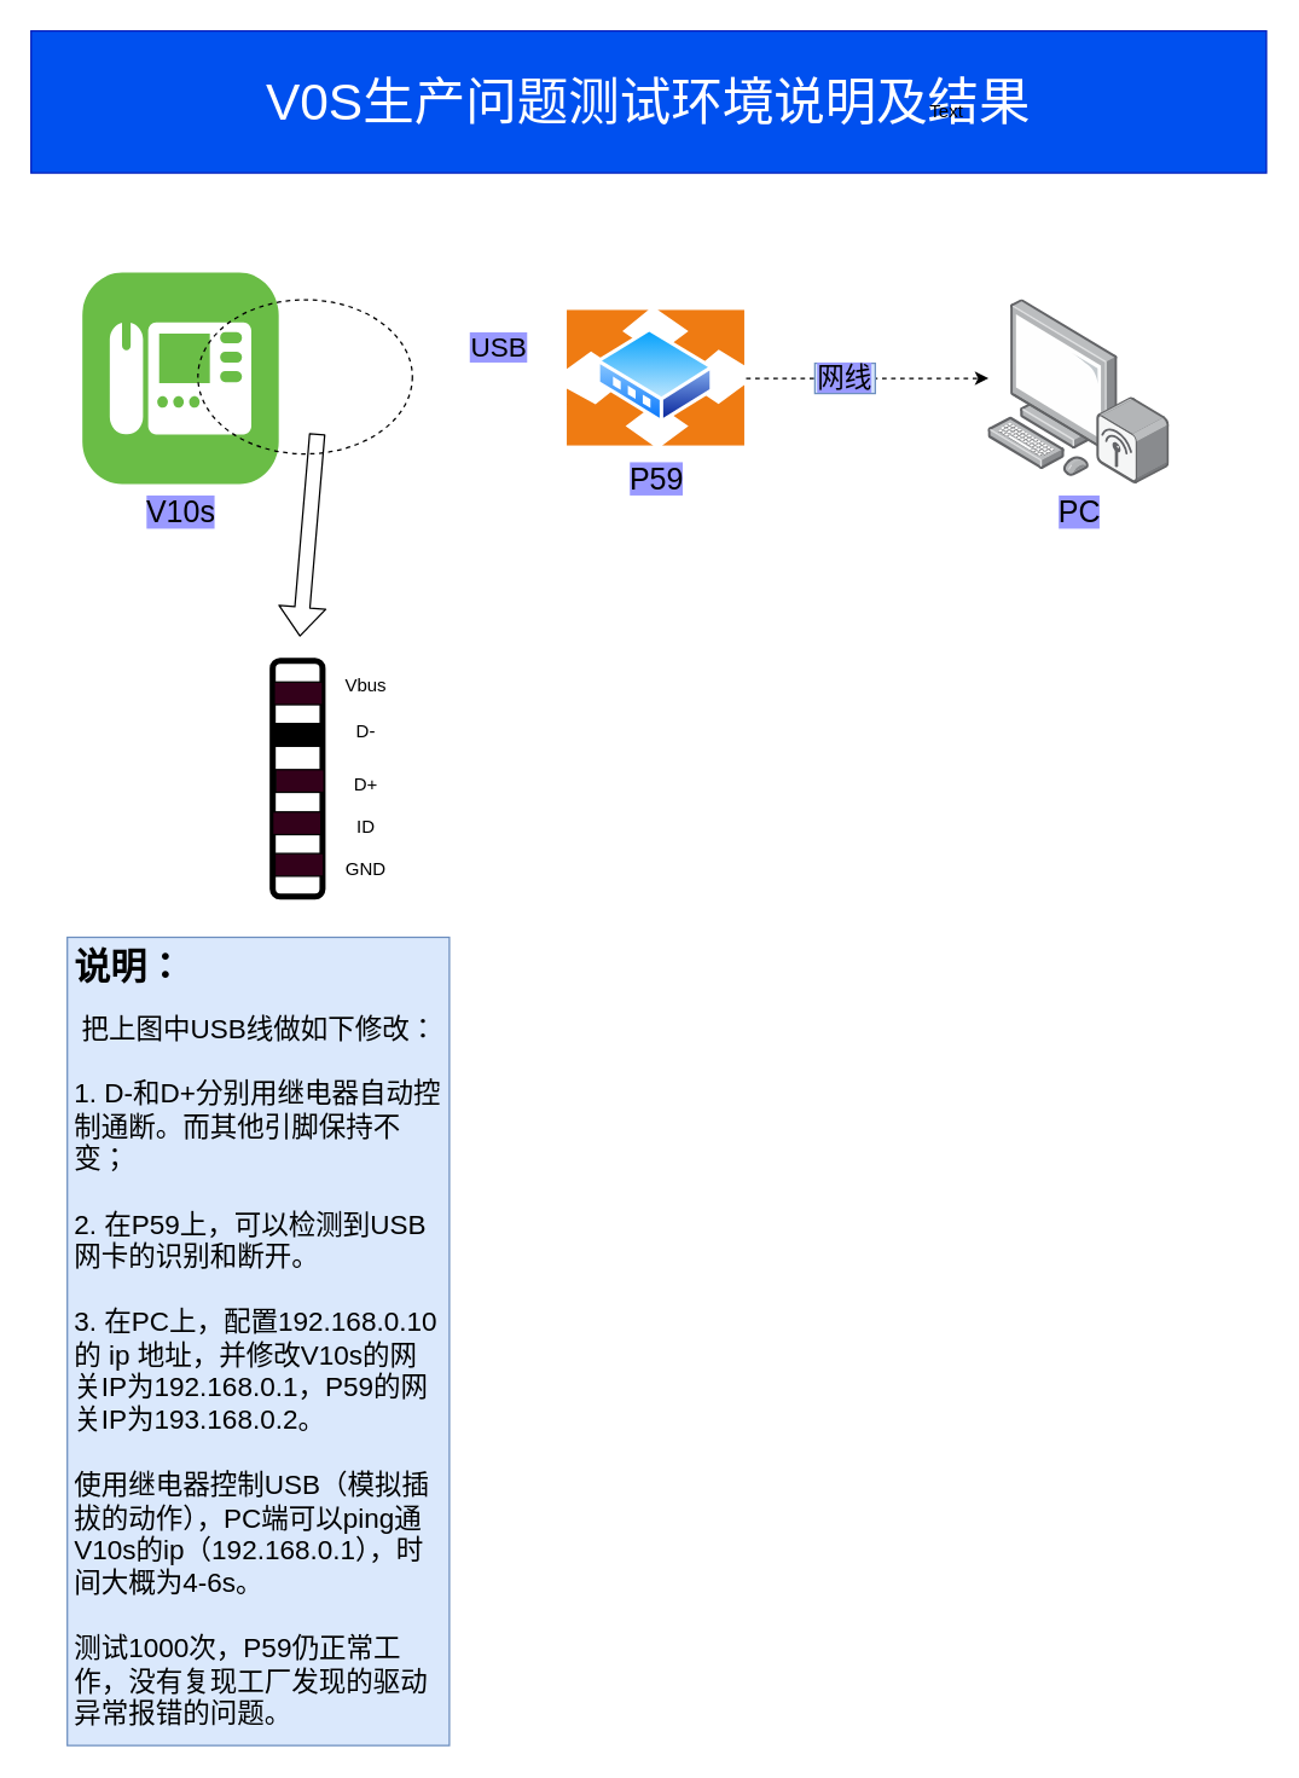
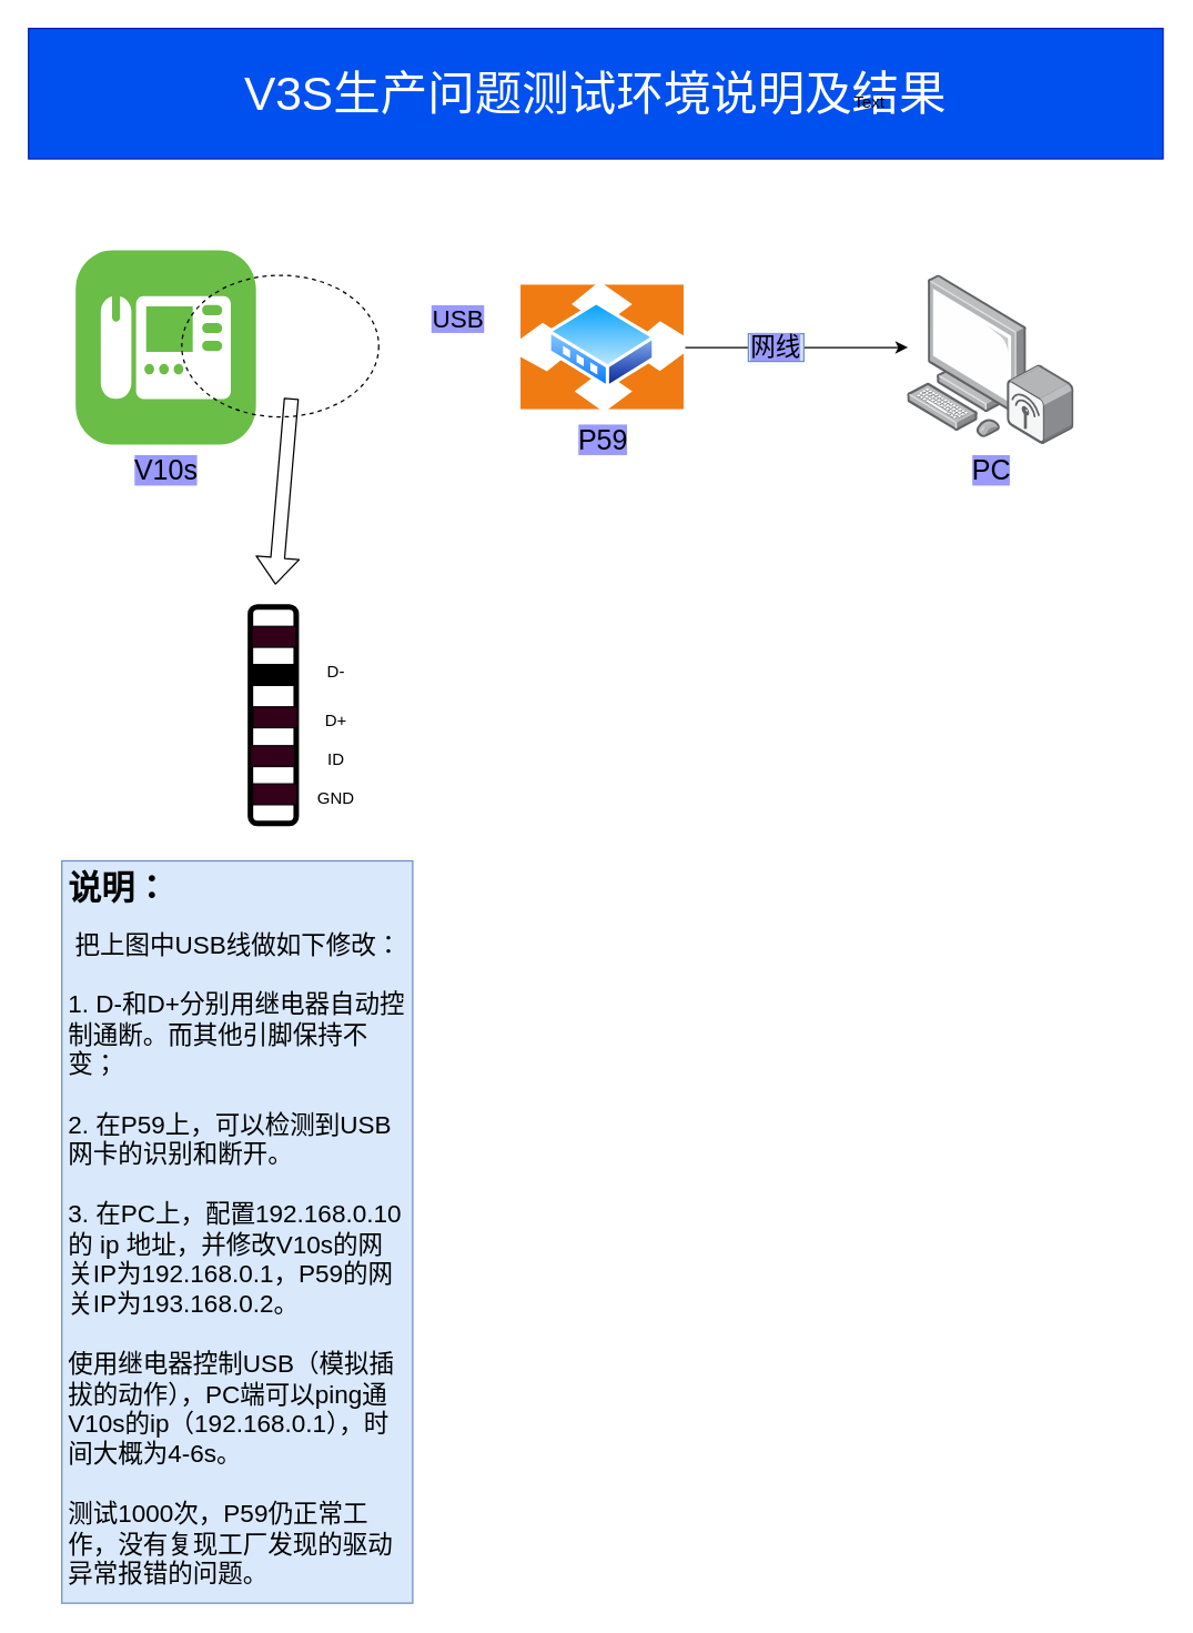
- <mxCell id="25" value="&lt;font style=&quot;font-size: 34px&quot;&gt;V0S生产问题测试环境说明及结果&lt;/font&gt;" style="text;html=1;strokeColor=#001DBC;fillColor=#0050ef;align=center;verticalAlign=middle;whiteSpace=wrap;rounded=0;fontColor=#ffffff;" vertex="1" parent="1"><mxGeometry x="20" y="20" width="818" height="94" as="geometry" /></mxCell>
+ <mxCell id="25" value="&lt;font style=&quot;font-size: 34px&quot;&gt;V3S生产问题测试环境说明及结果&lt;/font&gt;" style="text;html=1;strokeColor=#001DBC;fillColor=#0050ef;align=center;verticalAlign=middle;whiteSpace=wrap;rounded=0;fontColor=#ffffff;" vertex="1" parent="1"><mxGeometry x="20" y="20" width="818" height="94" as="geometry" /></mxCell>
- <mxCell id="4" style="edgeStyle=orthogonalEdgeStyle;rounded=0;orthogonalLoop=1;jettySize=auto;html=1;entryX=0;entryY=0.426;entryDx=0;entryDy=0;entryPerimeter=0;dashed=1;" edge="1" parent="1" source="5" target="6"><mxGeometry relative="1" as="geometry" /></mxCell>
+ <mxCell id="4" style="edgeStyle=orthogonalEdgeStyle;rounded=0;orthogonalLoop=1;jettySize=auto;html=1;entryX=0;entryY=0.426;entryDx=0;entryDy=0;entryPerimeter=0;" edge="1" parent="1" source="5" target="6"><mxGeometry relative="1" as="geometry" /></mxCell>
- <mxCell id="19" value="Vbus" style="text;html=1;strokeColor=none;fillColor=none;align=center;verticalAlign=middle;whiteSpace=wrap;rounded=0;" vertex="1" parent="12"><mxGeometry x="41.5" y="6.5" width="40" height="20" as="geometry" /></mxCell>
